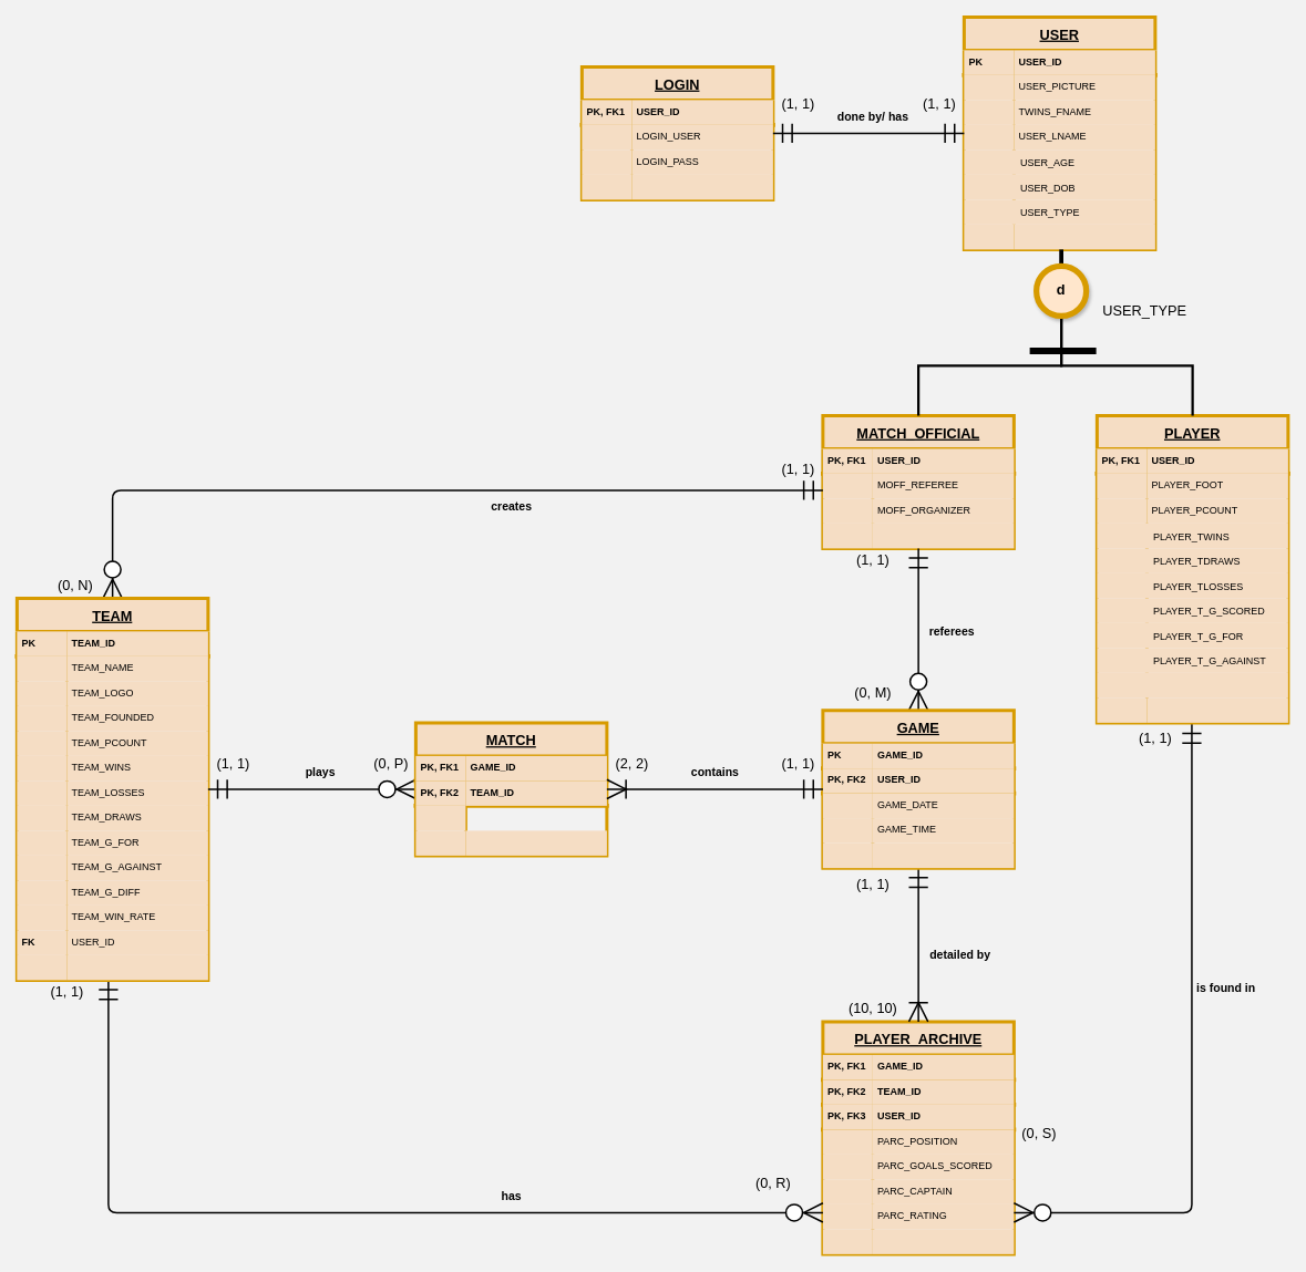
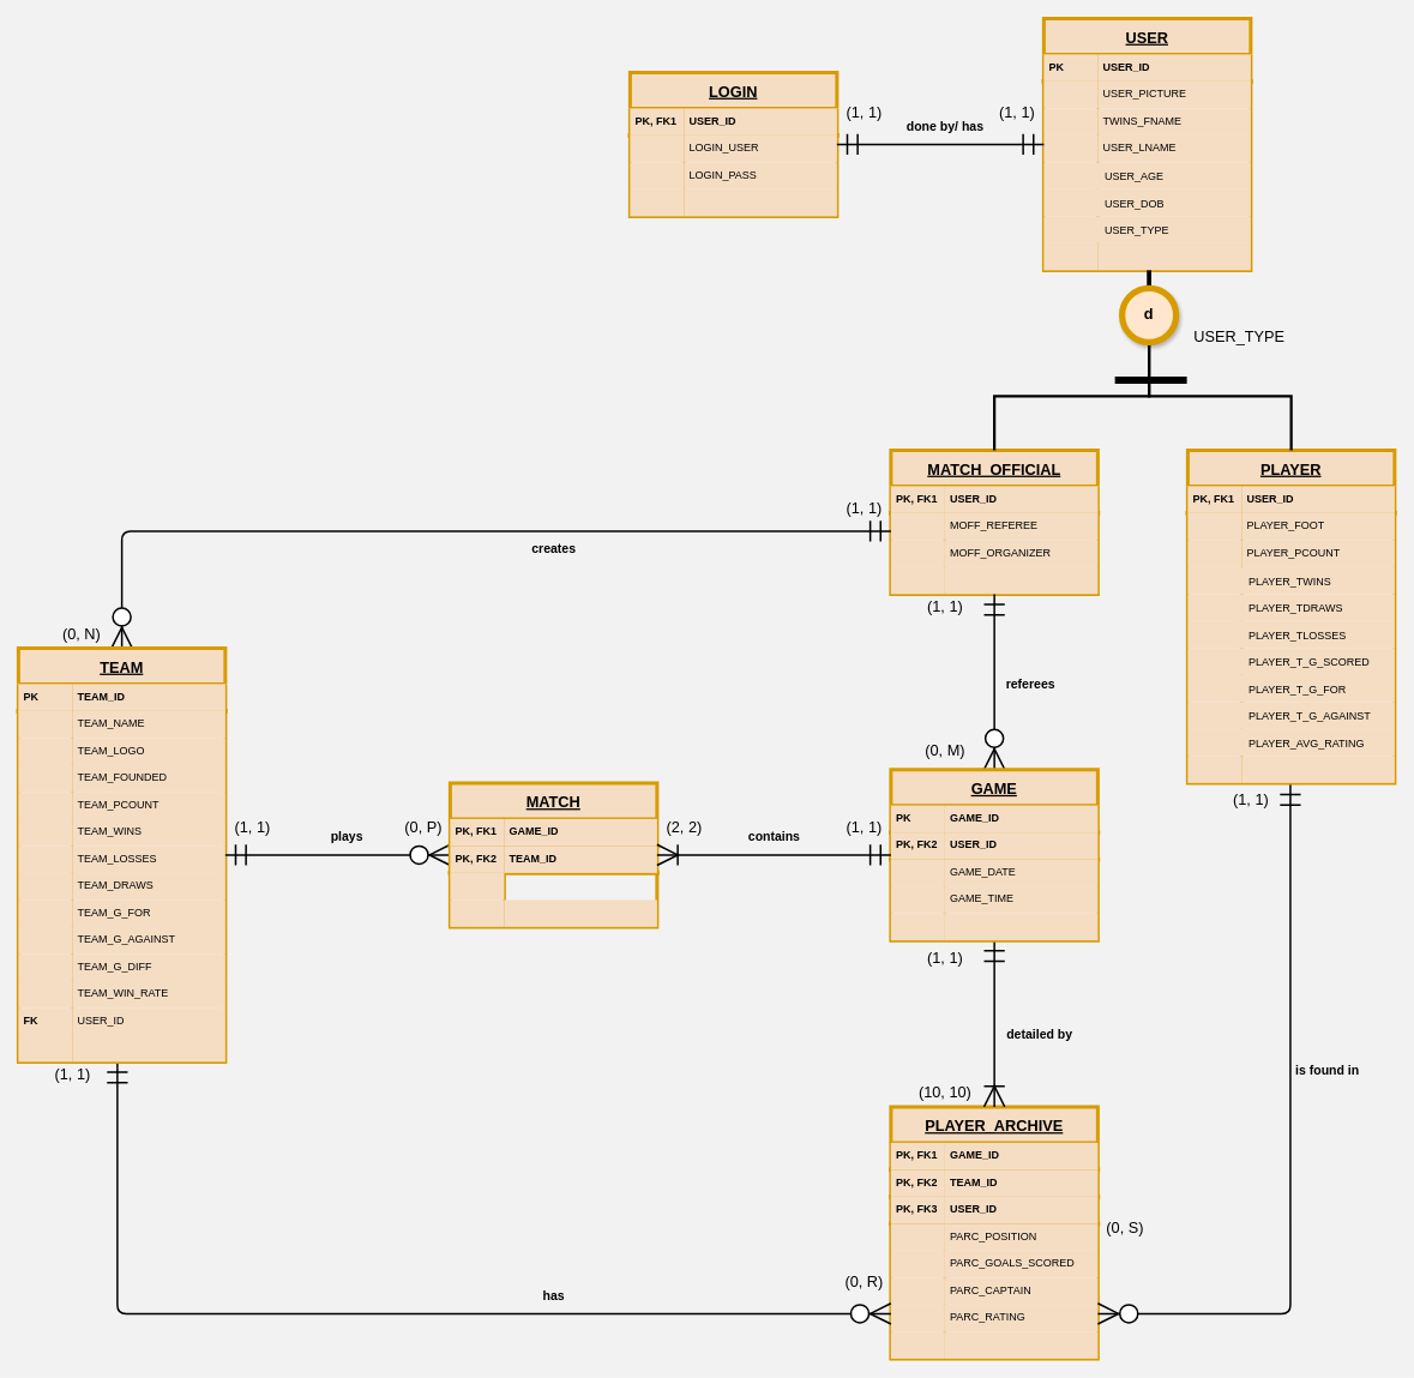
+ <mxCell id="74" value="PLAYER_AVG_RATING" style="shape=partialRectangle;connectable=0;fillColor=none;top=0;left=0;bottom=0;right=0;align=left;spacingLeft=6;overflow=hidden;" parent="72" vertex="1"><mxGeometry x="60" width="170" height="30" as="geometry" /></mxCell>
- <mxCell id="216" value="(0, R)" style="text;html=1;align=center;verticalAlign=middle;resizable=0;points=[];autosize=1;strokeColor=none;fontSize=17;" parent="1" vertex="1"><mxGeometry x="900" y="1410" width="60" height="30" as="geometry" /></mxCell>
+ <mxCell id="216" value="(0, R)" style="text;html=1;align=center;verticalAlign=middle;resizable=0;points=[];autosize=1;strokeColor=none;fontSize=17;" parent="1" vertex="1"><mxGeometry x="930" y="1410" width="60" height="30" as="geometry" /></mxCell>
